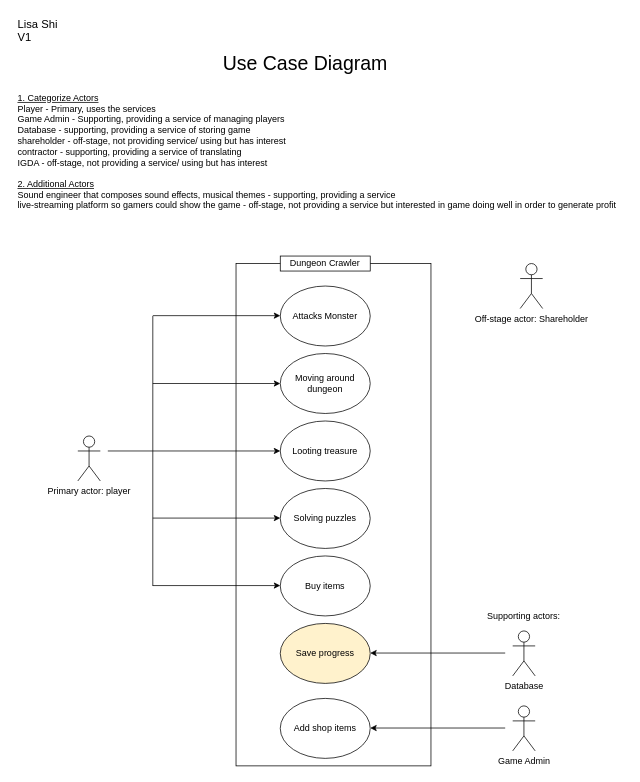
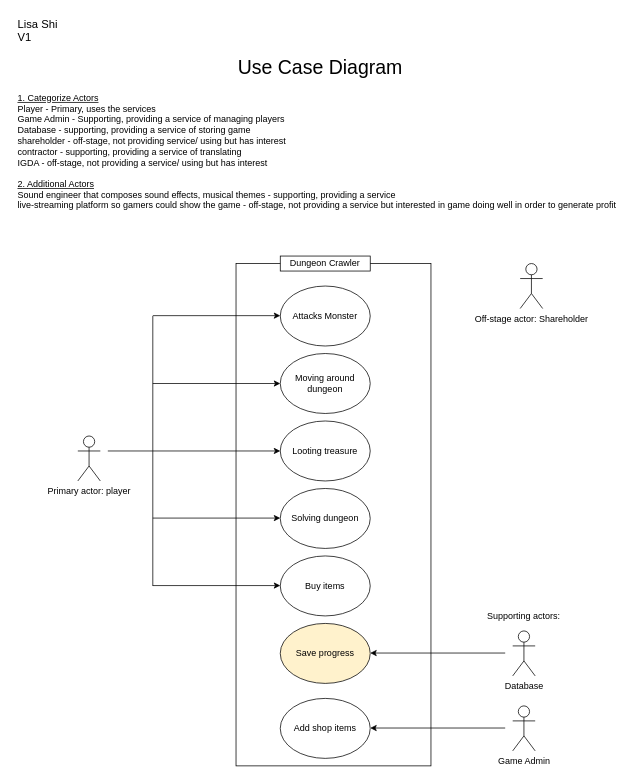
- <mxCell id="27" value="&lt;span style=&quot;font-size: 26px&quot;&gt;Use Case Diagram&lt;br&gt;&lt;/span&gt;" style="text;html=1;resizable=0;autosize=1;align=center;verticalAlign=middle;points=[];fillColor=none;strokeColor=none;rounded=0;" vertex="1" parent="1"><mxGeometry x="285.5" y="75" width="240" height="20" as="geometry" /></mxCell>
+ <mxCell id="27" value="&lt;span style=&quot;font-size: 26px&quot;&gt;Use Case Diagram&lt;br&gt;&lt;/span&gt;" style="text;html=1;resizable=0;autosize=1;align=center;verticalAlign=middle;points=[];fillColor=none;strokeColor=none;rounded=0;" vertex="1" parent="1"><mxGeometry x="305.5" y="80" width="240" height="20" as="geometry" /></mxCell>
- <mxCell id="12" value="Solving puzzles" style="ellipse;whiteSpace=wrap;html=1;movable=1;resizable=1;rotatable=1;deletable=1;editable=1;connectable=1;" vertex="1" parent="4"><mxGeometry x="270" y="310" width="120" height="80" as="geometry" /></mxCell>
+ <mxCell id="12" value="Solving dungeon" style="ellipse;whiteSpace=wrap;html=1;movable=1;resizable=1;rotatable=1;deletable=1;editable=1;connectable=1;" vertex="1" parent="4"><mxGeometry x="270" y="310" width="120" height="80" as="geometry" /></mxCell>
